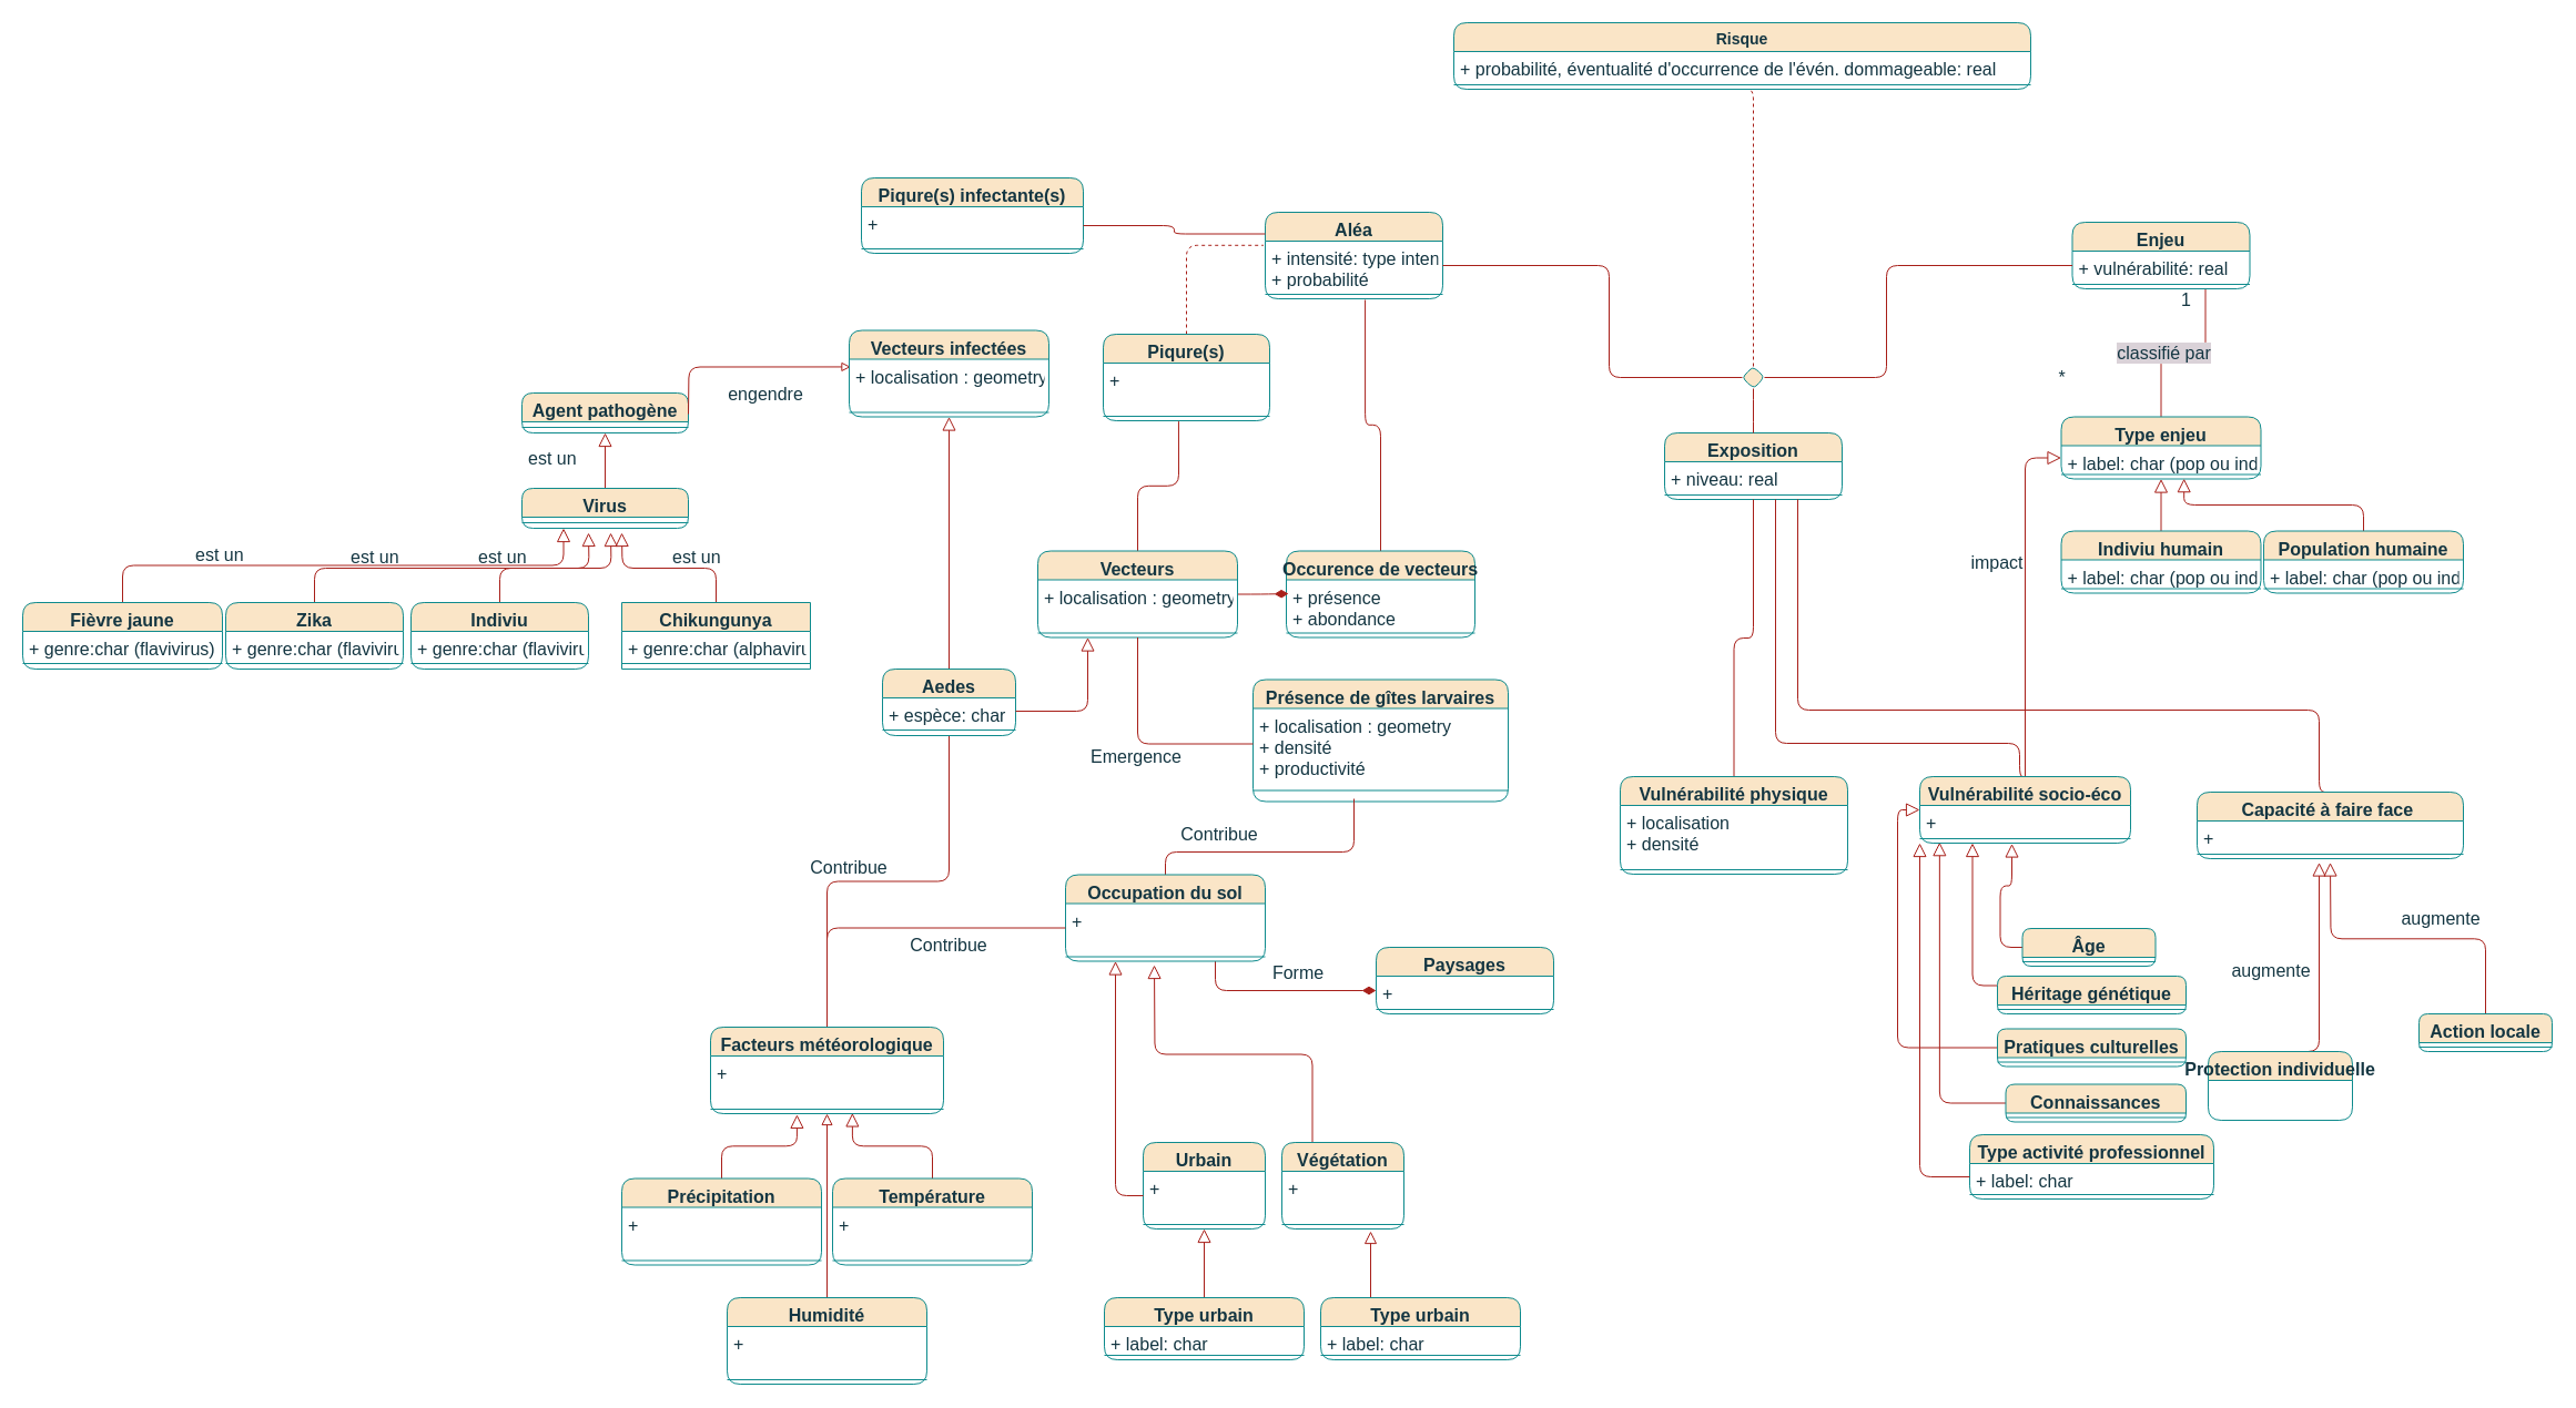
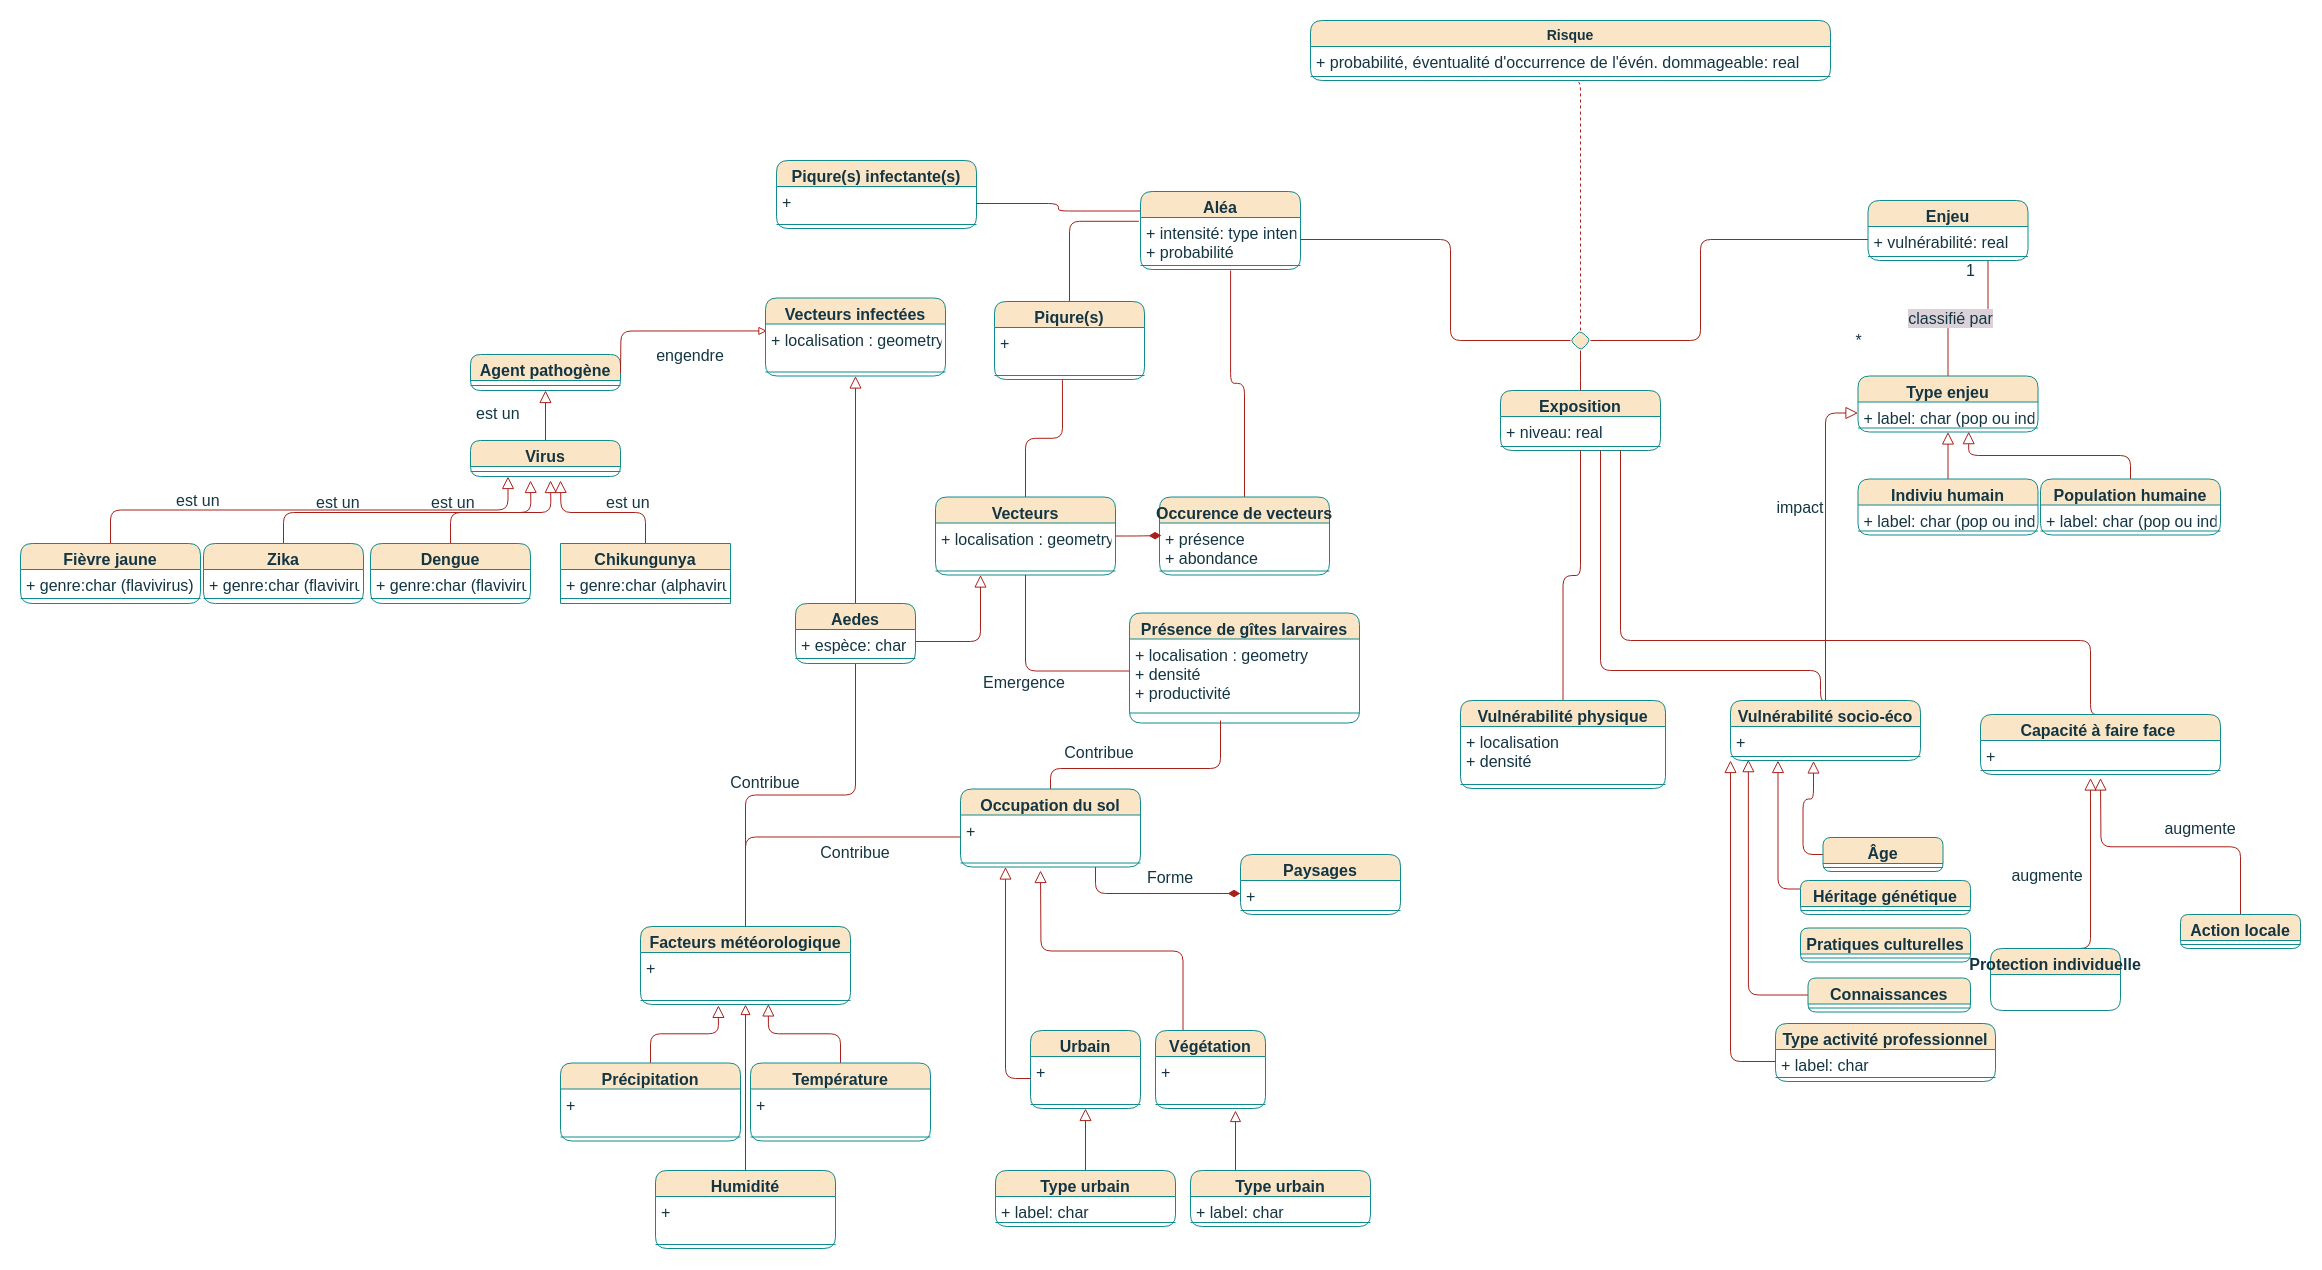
- <mxCell id="30" style="edgeStyle=orthogonalEdgeStyle;rounded=1;orthogonalLoop=1;jettySize=auto;html=1;exitX=0.5;exitY=0;exitDx=0;exitDy=0;entryX=-0.01;entryY=0.086;entryDx=0;entryDy=0;entryPerimeter=0;fontSize=16;fontColor=#143642;endArrow=none;endFill=0;strokeColor=#A8201A;fillColor=#FAE5C7;labelBackgroundColor=#DAD2D8;dashed=1;" edge="1" parent="1" source="31" target="11"><mxGeometry relative="1" as="geometry" /></mxCell>
+ <mxCell id="30" style="edgeStyle=orthogonalEdgeStyle;rounded=1;orthogonalLoop=1;jettySize=auto;html=1;exitX=0.5;exitY=0;exitDx=0;exitDy=0;entryX=-0.01;entryY=0.086;entryDx=0;entryDy=0;entryPerimeter=0;fontSize=16;fontColor=#143642;endArrow=none;endFill=0;strokeColor=#A8201A;fillColor=#FAE5C7;labelBackgroundColor=#DAD2D8;" edge="1" parent="1" source="31" target="11"><mxGeometry relative="1" as="geometry" /></mxCell>
- <mxCell id="120" value="Indiviu" style="swimlane;fontStyle=1;align=center;verticalAlign=top;childLayout=stackLayout;horizontal=1;startSize=26;horizontalStack=0;resizeParent=1;resizeParentMax=0;resizeLast=0;collapsible=1;marginBottom=0;fillColor=#FAE5C7;strokeColor=#0F8B8D;fontColor=#143642;rounded=1;fontSize=16;" vertex="1" parent="1"><mxGeometry x="370" y="543" width="160" height="60" as="geometry" /></mxCell>
+ <mxCell id="120" value="Dengue" style="swimlane;fontStyle=1;align=center;verticalAlign=top;childLayout=stackLayout;horizontal=1;startSize=26;horizontalStack=0;resizeParent=1;resizeParentMax=0;resizeLast=0;collapsible=1;marginBottom=0;fillColor=#FAE5C7;strokeColor=#0F8B8D;fontColor=#143642;rounded=1;fontSize=16;" vertex="1" parent="1"><mxGeometry x="370" y="543" width="160" height="60" as="geometry" /></mxCell>
- <mxCell id="110" style="edgeStyle=orthogonalEdgeStyle;rounded=1;orthogonalLoop=1;jettySize=auto;html=1;exitX=0;exitY=0.5;exitDx=0;exitDy=0;entryX=0;entryY=0.5;entryDx=0;entryDy=0;labelBackgroundColor=#DAD2D8;strokeColor=#A8201A;fontColor=#143642;fontSize=16;endArrow=block;endFill=0;endSize=10;" edge="1" parent="1" source="111" target="135"><mxGeometry relative="1" as="geometry"><mxPoint x="1730" y="787.5" as="targetPoint" /></mxGeometry></mxCell>
